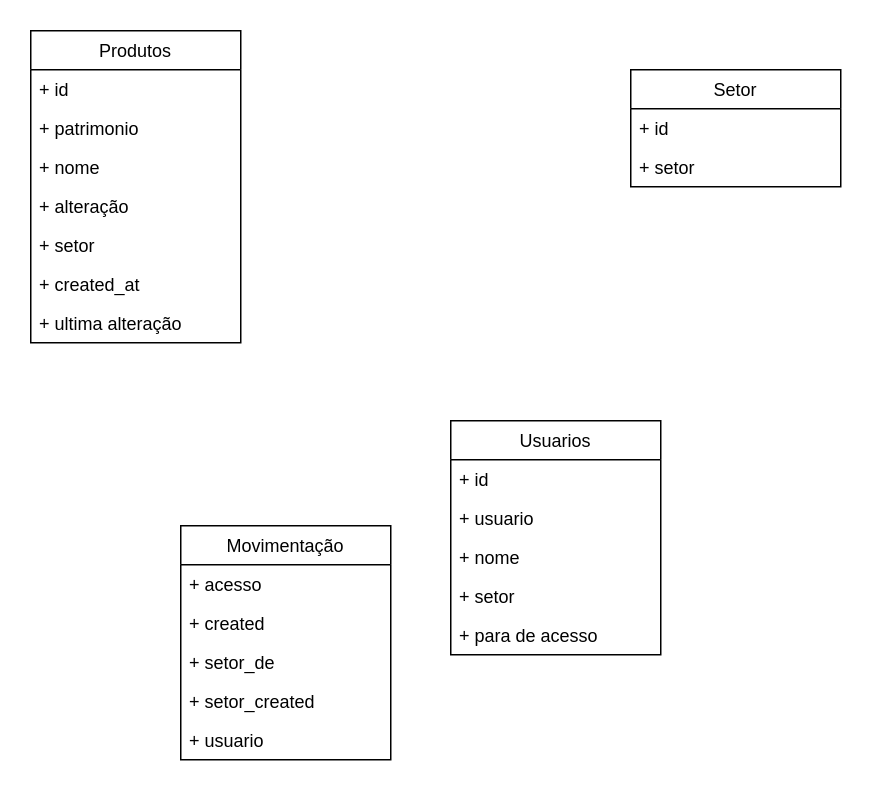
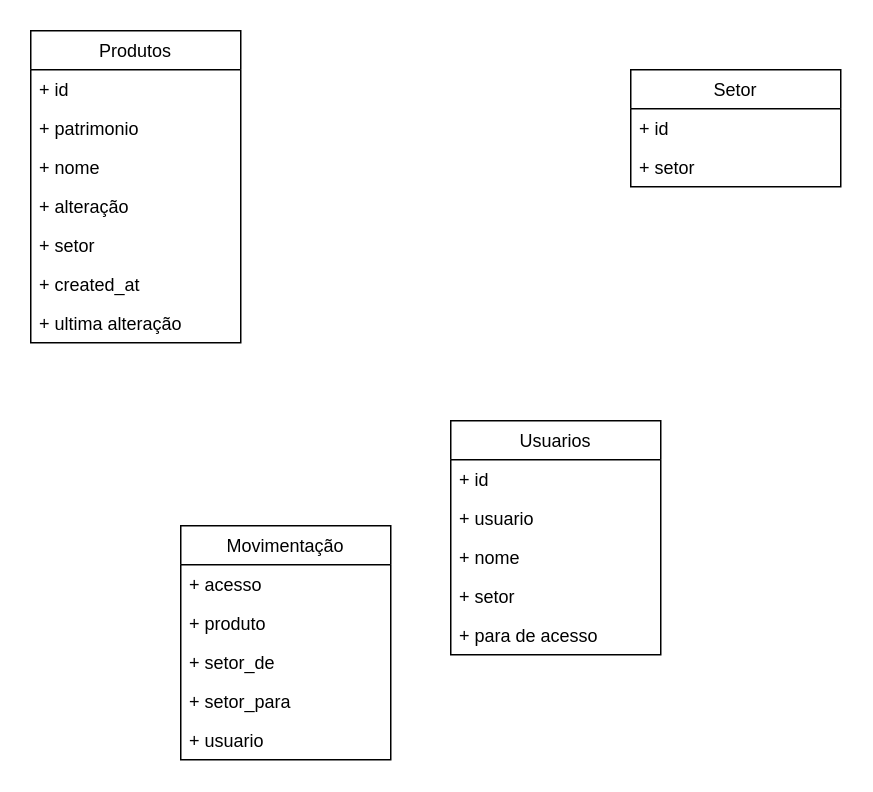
- <mxCell id="18" value="+ created" style="text;strokeColor=none;fillColor=none;align=left;verticalAlign=top;spacingLeft=4;spacingRight=4;overflow=hidden;rotatable=0;points=[[0,0.5],[1,0.5]];portConstraint=eastwest;" parent="16" vertex="1"><mxGeometry y="52" width="140" height="26" as="geometry" /></mxCell>
+ <mxCell id="18" value="+ produto" style="text;strokeColor=none;fillColor=none;align=left;verticalAlign=top;spacingLeft=4;spacingRight=4;overflow=hidden;rotatable=0;points=[[0,0.5],[1,0.5]];portConstraint=eastwest;" parent="16" vertex="1"><mxGeometry y="52" width="140" height="26" as="geometry" /></mxCell>
- <mxCell id="20" value="+ setor_created" style="text;strokeColor=none;fillColor=none;align=left;verticalAlign=top;spacingLeft=4;spacingRight=4;overflow=hidden;rotatable=0;points=[[0,0.5],[1,0.5]];portConstraint=eastwest;" parent="16" vertex="1"><mxGeometry y="104" width="140" height="26" as="geometry" /></mxCell>
+ <mxCell id="20" value="+ setor_para" style="text;strokeColor=none;fillColor=none;align=left;verticalAlign=top;spacingLeft=4;spacingRight=4;overflow=hidden;rotatable=0;points=[[0,0.5],[1,0.5]];portConstraint=eastwest;" parent="16" vertex="1"><mxGeometry y="104" width="140" height="26" as="geometry" /></mxCell>
